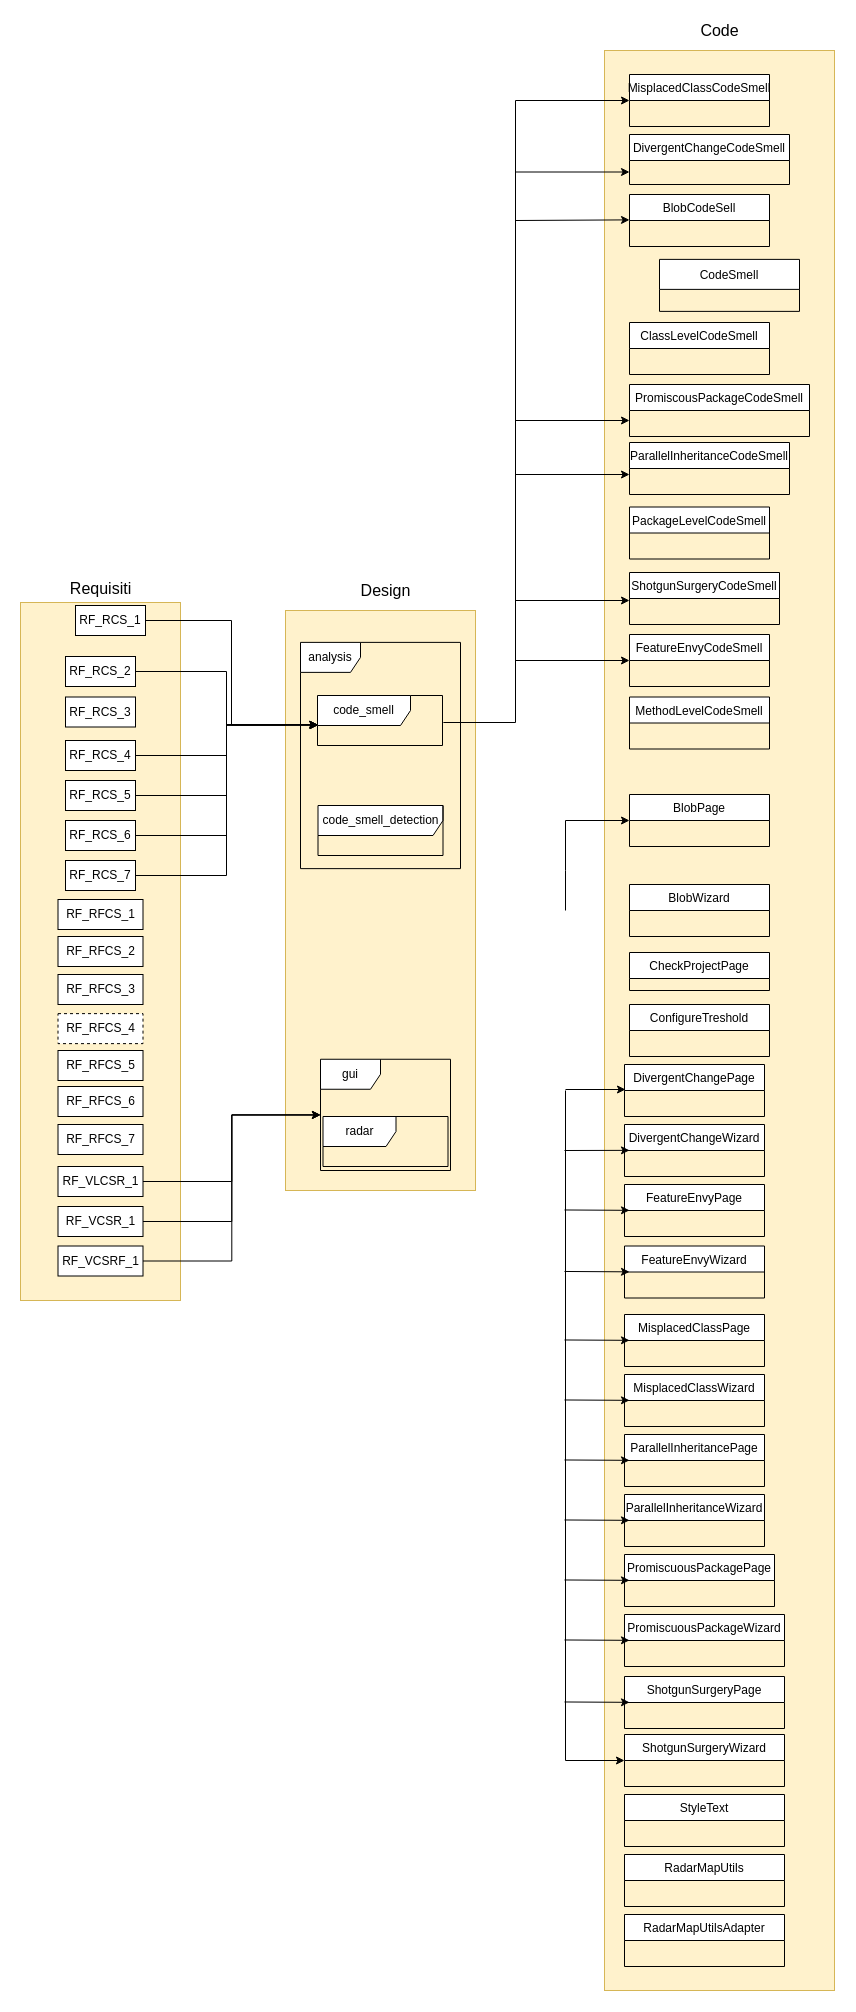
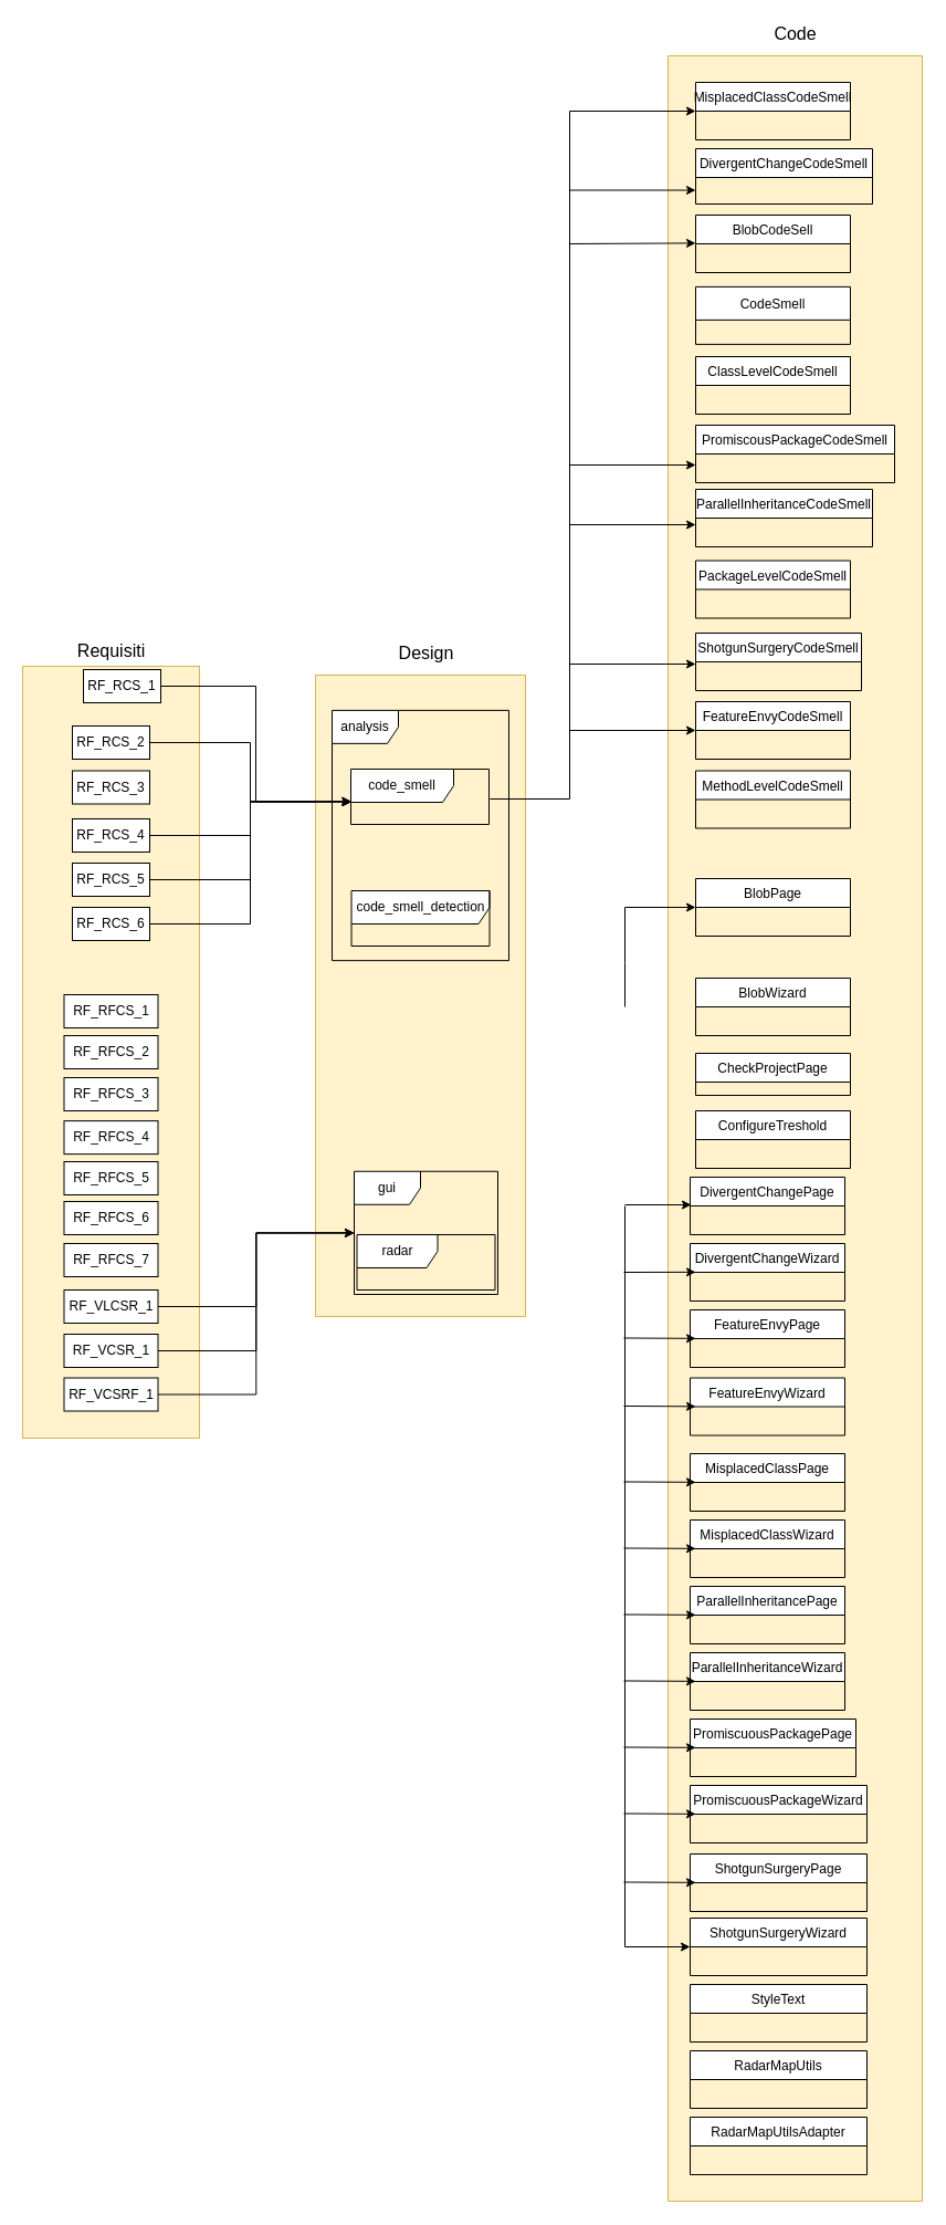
- <mxCell id="15" value="CodeSmell" style="swimlane;fontStyle=0;childLayout=stackLayout;horizontal=1;startSize=30;horizontalStack=0;resizeParent=1;resizeParentMax=0;resizeLast=0;collapsible=1;marginBottom=0;" parent="1" vertex="1"><mxGeometry x="659" y="258.88" width="140" height="52" as="geometry" /></mxCell>
+ <mxCell id="15" value="CodeSmell" style="swimlane;fontStyle=0;childLayout=stackLayout;horizontal=1;startSize=30;horizontalStack=0;resizeParent=1;resizeParentMax=0;resizeLast=0;collapsible=1;marginBottom=0;" parent="1" vertex="1"><mxGeometry x="629" y="258.88" width="140" height="52" as="geometry" /></mxCell>
- <mxCell id="72" value="RF_RCS_7" style="rounded=0;whiteSpace=wrap;html=1;" vertex="1" parent="1"><mxGeometry x="65" y="860" width="70" height="30" as="geometry" /></mxCell>
- <mxCell id="71" style="edgeStyle=orthogonalEdgeStyle;rounded=0;orthogonalLoop=1;jettySize=auto;html=1;entryX=0.006;entryY=0.589;entryDx=0;entryDy=0;entryPerimeter=0;" edge="1" parent="1" source="72" target="86"><mxGeometry relative="1" as="geometry" /></mxCell>
- <mxCell id="76" value="RF_RFCS_4" style="rounded=0;whiteSpace=wrap;html=1;dashed=1;" vertex="1" parent="1"><mxGeometry x="57.5" y="1013.13" width="85" height="30" as="geometry" /></mxCell>
+ <mxCell id="76" value="RF_RFCS_4" style="rounded=0;whiteSpace=wrap;html=1;" vertex="1" parent="1"><mxGeometry x="57.5" y="1013.13" width="85" height="30" as="geometry" /></mxCell>
